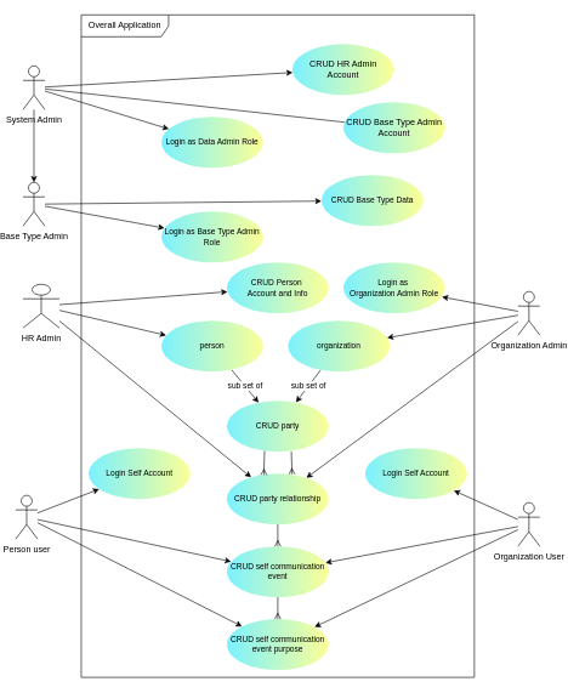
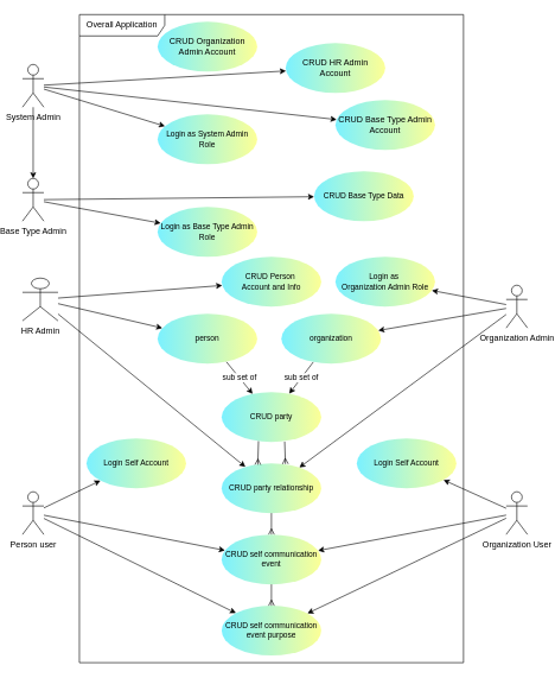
+ <mxCell id="24" value="CRUD Organization Admin Account" style="ellipse;whiteSpace=wrap;html=1;gradientDirection=east;labelBackgroundColor=none;gradientColor=#FCFF96;fillColor=#7BF1FF;strokeColor=none;" parent="1" vertex="1"><mxGeometry x="210" y="30" width="140" height="70" as="geometry" /></mxCell>
- <mxCell id="6" style="rounded=0;orthogonalLoop=1;jettySize=auto;html=1;endArrow=none;" parent="1" source="7" target="29" edge="1"><mxGeometry relative="1" as="geometry" /></mxCell>
+ <mxCell id="6" style="rounded=0;orthogonalLoop=1;jettySize=auto;html=1;" parent="1" source="7" target="29" edge="1"><mxGeometry relative="1" as="geometry" /></mxCell>
- <mxCell id="27" value="Login as Data Admin Role" style="ellipse;whiteSpace=wrap;html=1;fontFamily=Helvetica;fontSize=11;labelBackgroundColor=none;gradientDirection=east;gradientColor=#FCFF96;fillColor=#7BF1FF;strokeColor=none;" parent="1" vertex="1"><mxGeometry x="210" y="160" width="140" height="70" as="geometry" /></mxCell>
+ <mxCell id="27" value="Login as System Admin Role" style="ellipse;whiteSpace=wrap;html=1;fontFamily=Helvetica;fontSize=11;labelBackgroundColor=none;gradientDirection=east;gradientColor=#FCFF96;fillColor=#7BF1FF;strokeColor=none;" parent="1" vertex="1"><mxGeometry x="210" y="160" width="140" height="70" as="geometry" /></mxCell>
- <mxCell id="19" value="Person user" style="shape=umlActor;verticalLabelPosition=bottom;verticalAlign=top;html=1;labelBackgroundColor=none;" parent="1" vertex="1"><mxGeometry x="10" y="680" width="30" height="60" as="geometry" /></mxCell>
+ <mxCell id="19" value="Person user" style="shape=umlActor;verticalLabelPosition=bottom;verticalAlign=top;html=1;labelBackgroundColor=none;" parent="1" vertex="1"><mxGeometry x="20" y="690" width="30" height="60" as="geometry" /></mxCell>
